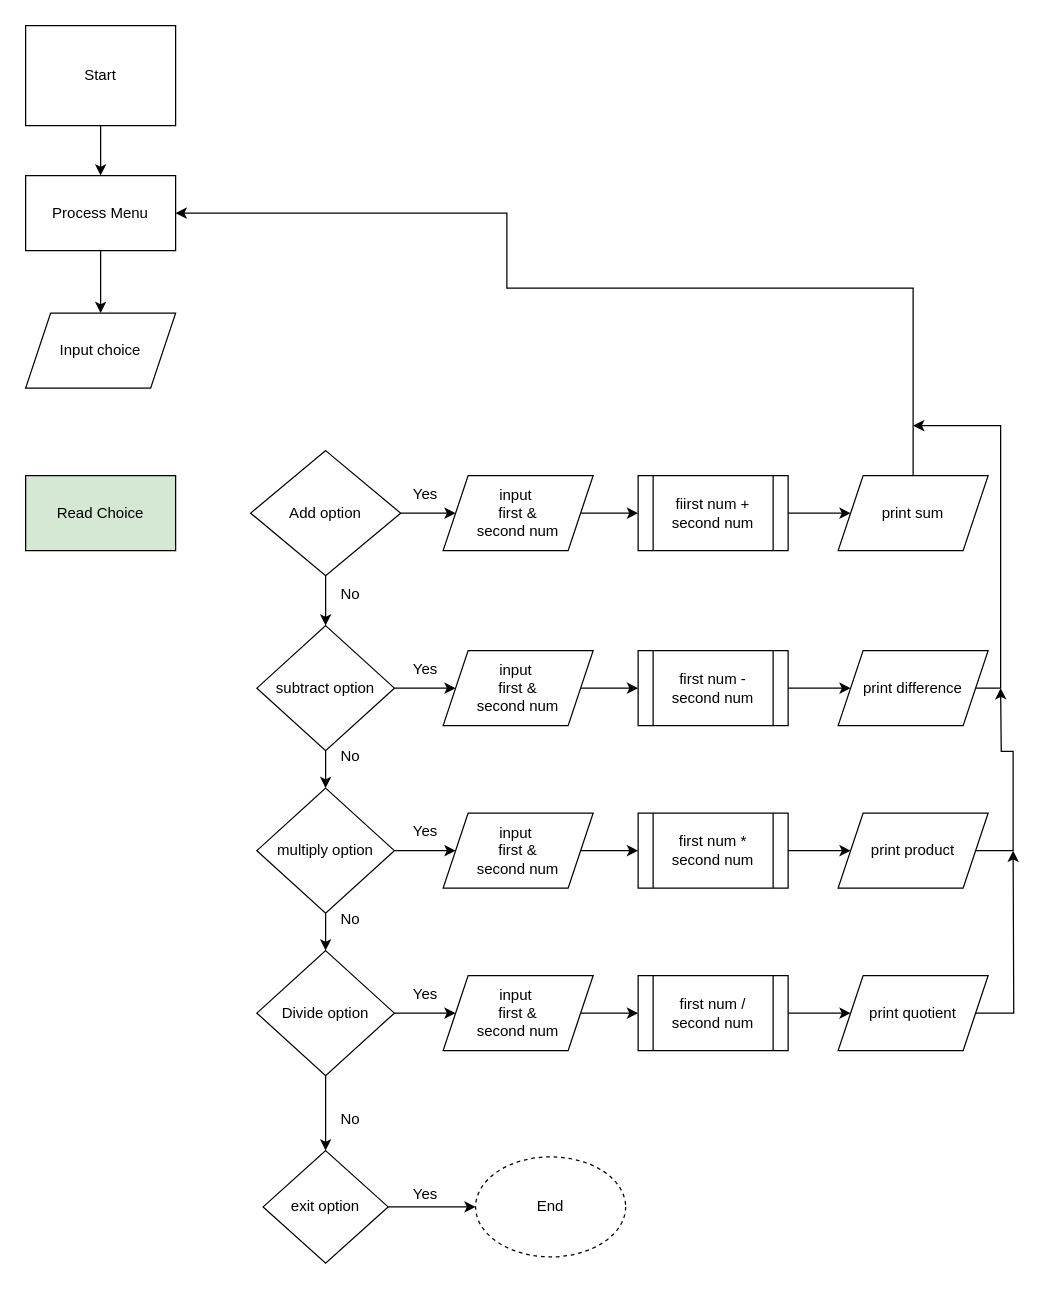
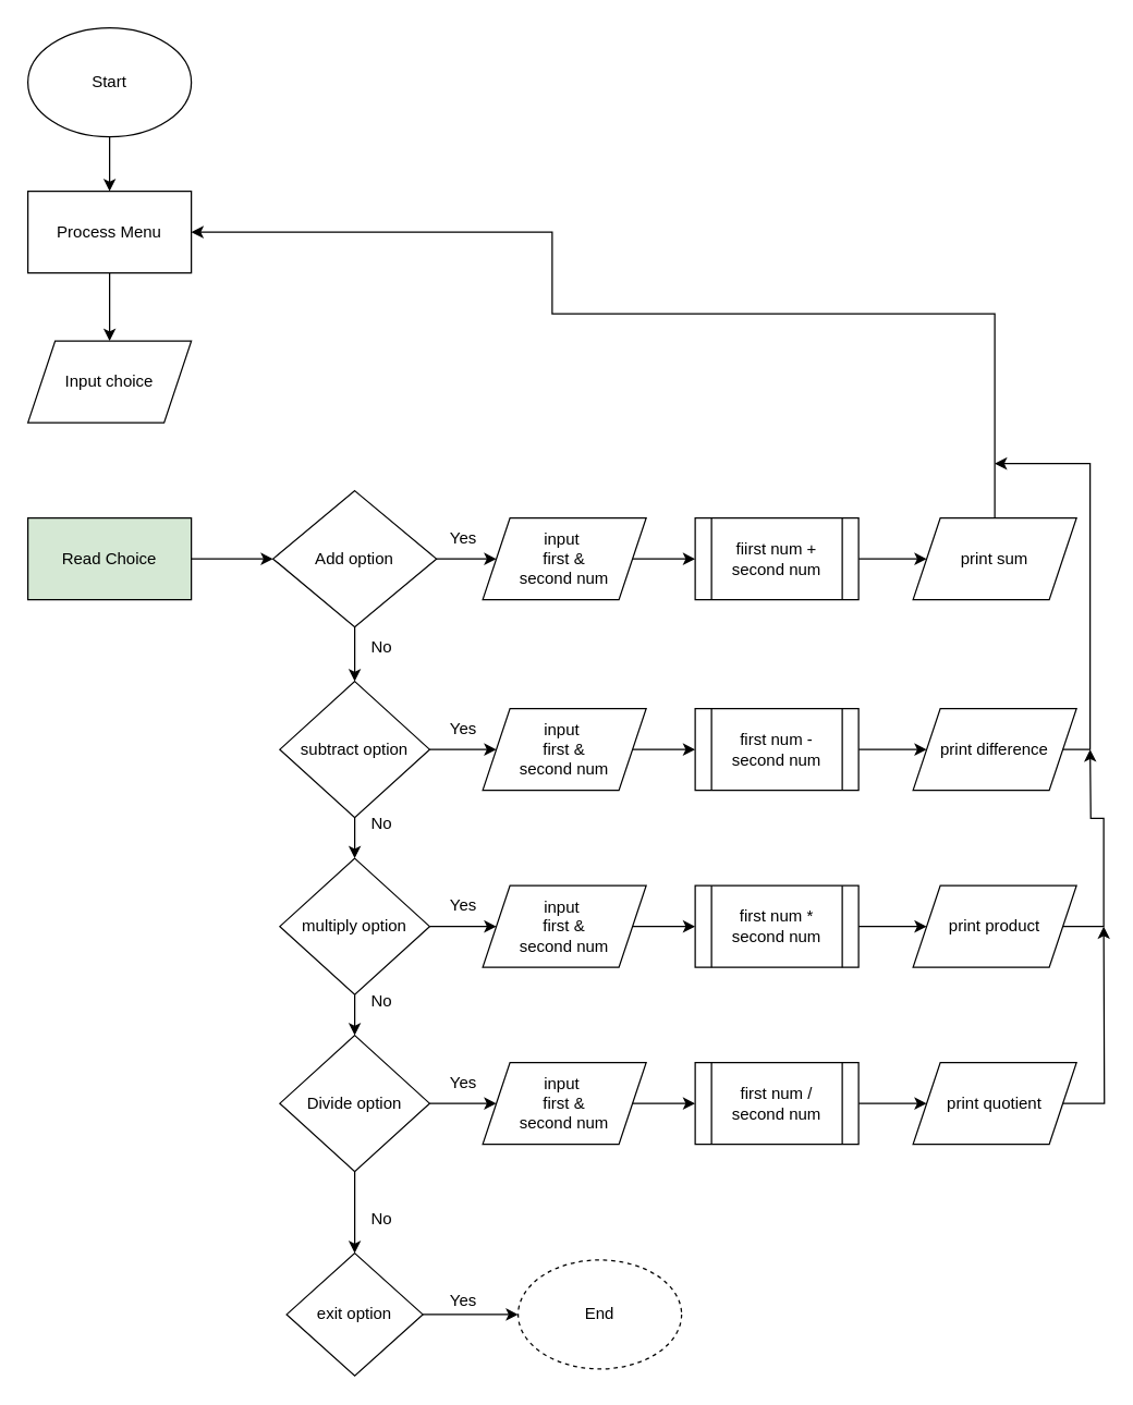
- <mxCell id="3" value="Start" style="whiteSpace=wrap;html=1;rounded=0;" vertex="1" parent="1"><mxGeometry x="20" y="20" width="120" height="80" as="geometry" /></mxCell>
+ <mxCell id="3" value="Start" style="ellipse;whiteSpace=wrap;html=1;" vertex="1" parent="1"><mxGeometry x="20" y="20" width="120" height="80" as="geometry" /></mxCell>
+ <mxCell id="20" style="edgeStyle=orthogonalEdgeStyle;rounded=0;orthogonalLoop=1;jettySize=auto;html=1;entryX=0;entryY=0.5;entryDx=0;entryDy=0;" edge="1" parent="1" source="21" target="10"><mxGeometry relative="1" as="geometry" /></mxCell>
